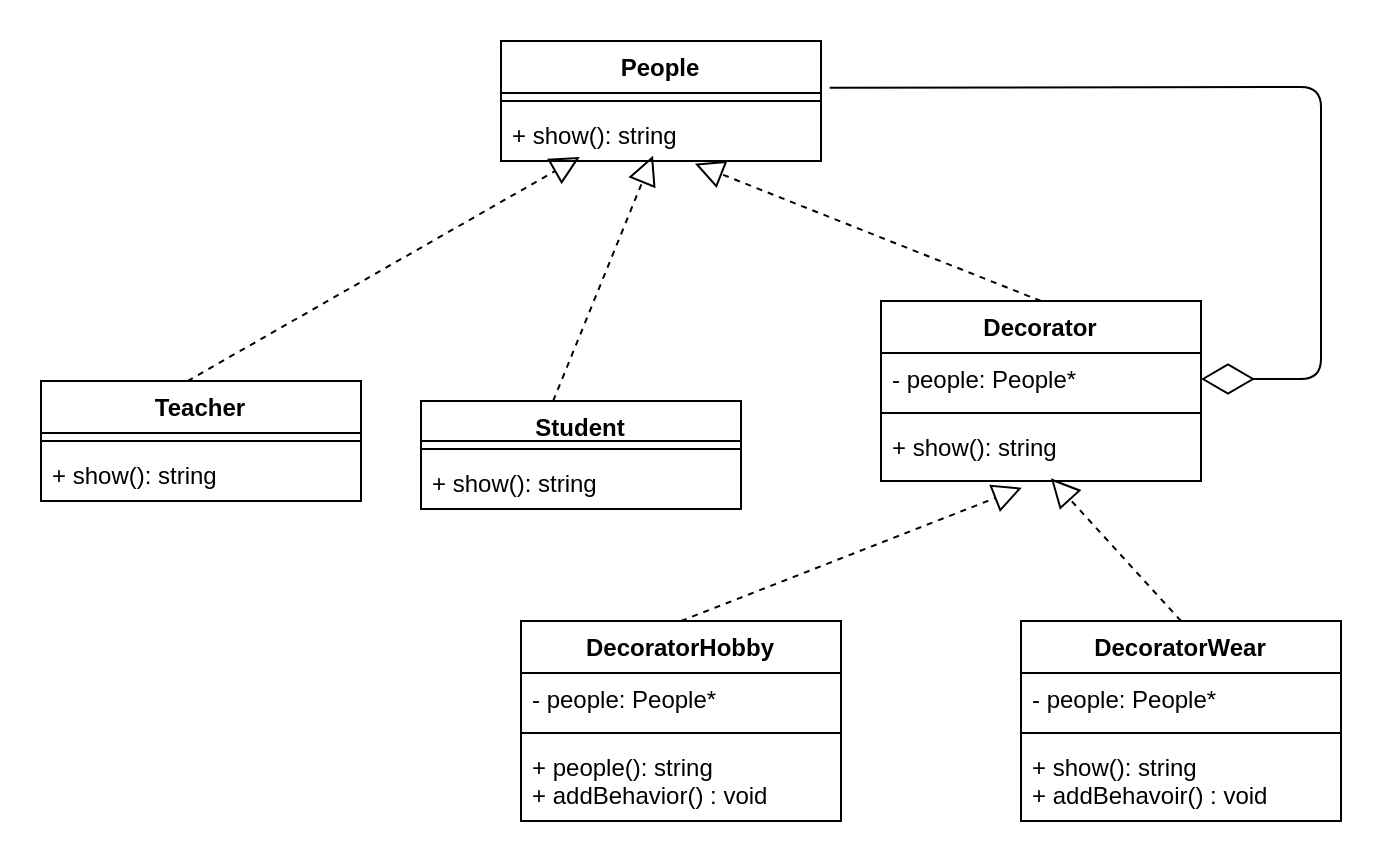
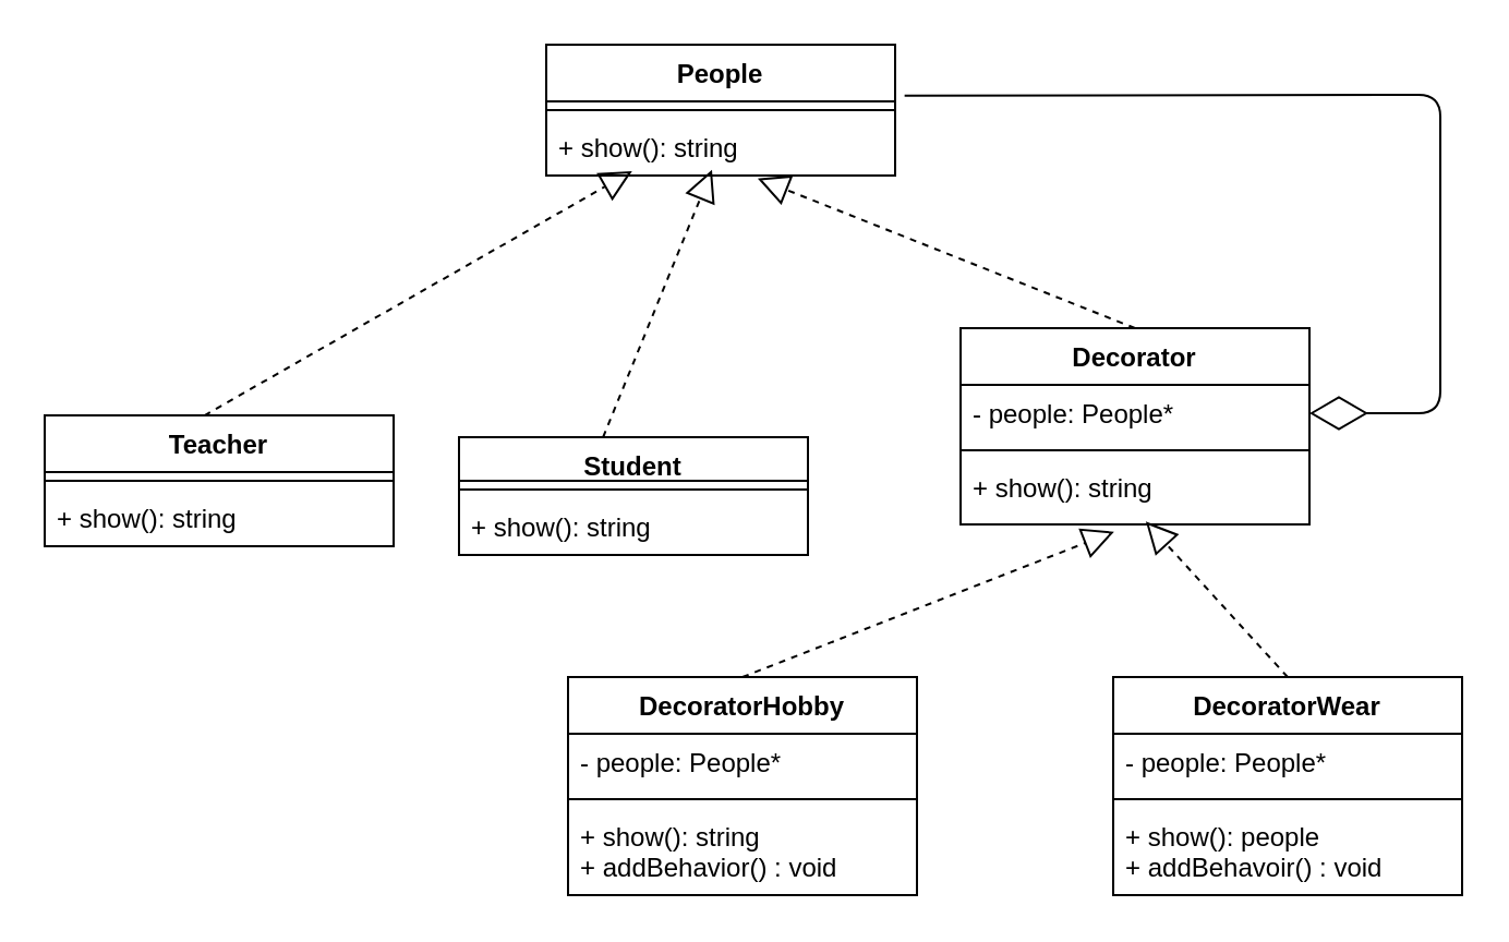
- <mxCell id="24" value="+ people(): string&#10;+ addBehavior() : void" style="text;strokeColor=none;fillColor=none;align=left;verticalAlign=top;spacingLeft=4;spacingRight=4;overflow=hidden;rotatable=0;points=[[0,0.5],[1,0.5]];portConstraint=eastwest;" vertex="1" parent="21"><mxGeometry y="60" width="160" height="40" as="geometry" /></mxCell>
+ <mxCell id="24" value="+ show(): string&#10;+ addBehavior() : void" style="text;strokeColor=none;fillColor=none;align=left;verticalAlign=top;spacingLeft=4;spacingRight=4;overflow=hidden;rotatable=0;points=[[0,0.5],[1,0.5]];portConstraint=eastwest;" vertex="1" parent="21"><mxGeometry y="60" width="160" height="40" as="geometry" /></mxCell>
- <mxCell id="20" value="+ show(): string&#10;+ addBehavoir() : void" style="text;strokeColor=none;fillColor=none;align=left;verticalAlign=top;spacingLeft=4;spacingRight=4;overflow=hidden;rotatable=0;points=[[0,0.5],[1,0.5]];portConstraint=eastwest;" vertex="1" parent="17"><mxGeometry y="60" width="160" height="40" as="geometry" /></mxCell>
+ <mxCell id="20" value="+ show(): people&#10;+ addBehavoir() : void" style="text;strokeColor=none;fillColor=none;align=left;verticalAlign=top;spacingLeft=4;spacingRight=4;overflow=hidden;rotatable=0;points=[[0,0.5],[1,0.5]];portConstraint=eastwest;" vertex="1" parent="17"><mxGeometry y="60" width="160" height="40" as="geometry" /></mxCell>
